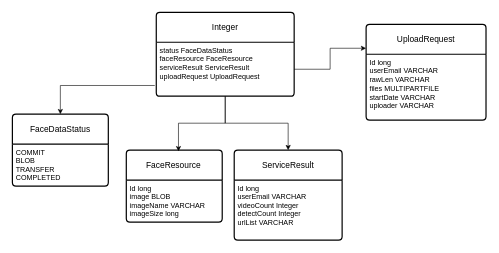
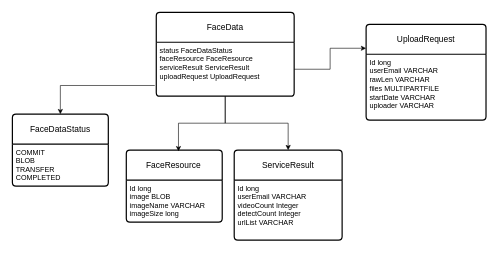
- <mxCell id="6" value="Integer" style="swimlane;childLayout=stackLayout;horizontal=1;startSize=50;horizontalStack=0;rounded=1;fontSize=14;fontStyle=0;strokeWidth=2;resizeParent=0;resizeLast=1;shadow=0;dashed=0;align=center;arcSize=4;whiteSpace=wrap;html=1;" vertex="1" parent="1"><mxGeometry x="260" y="20" width="230" height="140" as="geometry"><mxRectangle x="440" y="-160" width="100" height="50" as="alternateBounds" /></mxGeometry></mxCell>
+ <mxCell id="6" value="FaceData" style="swimlane;childLayout=stackLayout;horizontal=1;startSize=50;horizontalStack=0;rounded=1;fontSize=14;fontStyle=0;strokeWidth=2;resizeParent=0;resizeLast=1;shadow=0;dashed=0;align=center;arcSize=4;whiteSpace=wrap;html=1;" vertex="1" parent="1"><mxGeometry x="260" y="20" width="230" height="140" as="geometry"><mxRectangle x="440" y="-160" width="100" height="50" as="alternateBounds" /></mxGeometry></mxCell>
